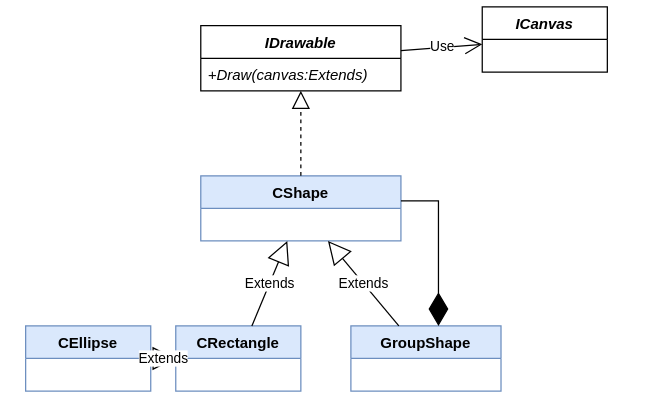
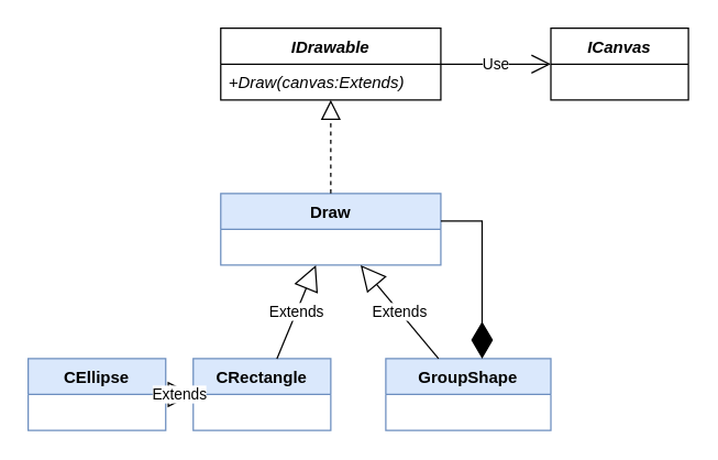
- <mxCell id="6" value="&lt;i&gt;ICanvas&lt;/i&gt;" style="swimlane;fontStyle=1;align=center;verticalAlign=top;childLayout=stackLayout;horizontal=1;startSize=26;horizontalStack=0;resizeParent=1;resizeParentMax=0;resizeLast=0;collapsible=1;marginBottom=0;whiteSpace=wrap;html=1;" vertex="1" parent="1"><mxGeometry x="385" y="5" width="100" height="52" as="geometry" /></mxCell>
+ <mxCell id="6" value="&lt;i&gt;ICanvas&lt;/i&gt;" style="swimlane;fontStyle=1;align=center;verticalAlign=top;childLayout=stackLayout;horizontal=1;startSize=26;horizontalStack=0;resizeParent=1;resizeParentMax=0;resizeLast=0;collapsible=1;marginBottom=0;whiteSpace=wrap;html=1;" vertex="1" parent="1"><mxGeometry x="400" y="20" width="100" height="52" as="geometry" /></mxCell>
- <mxCell id="2" value="CShape" style="swimlane;fontStyle=1;align=center;verticalAlign=top;childLayout=stackLayout;horizontal=1;startSize=26;horizontalStack=0;resizeParent=1;resizeParentMax=0;resizeLast=0;collapsible=1;marginBottom=0;whiteSpace=wrap;html=1;fillColor=#dae8fc;strokeColor=#6c8ebf;" vertex="1" parent="1"><mxGeometry x="160" y="140" width="160" height="52" as="geometry" /></mxCell>
+ <mxCell id="2" value="Draw" style="swimlane;fontStyle=1;align=center;verticalAlign=top;childLayout=stackLayout;horizontal=1;startSize=26;horizontalStack=0;resizeParent=1;resizeParentMax=0;resizeLast=0;collapsible=1;marginBottom=0;whiteSpace=wrap;html=1;fillColor=#dae8fc;strokeColor=#6c8ebf;" vertex="1" parent="1"><mxGeometry x="160" y="140" width="160" height="52" as="geometry" /></mxCell>
